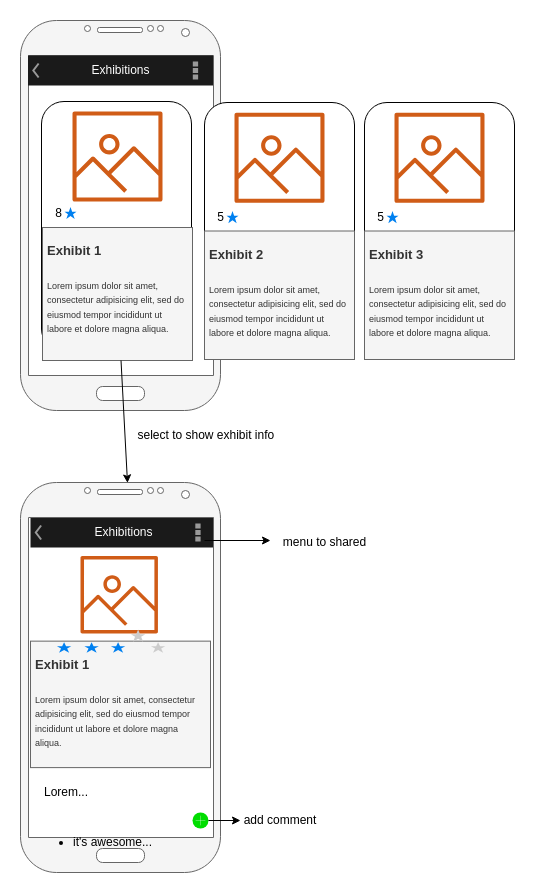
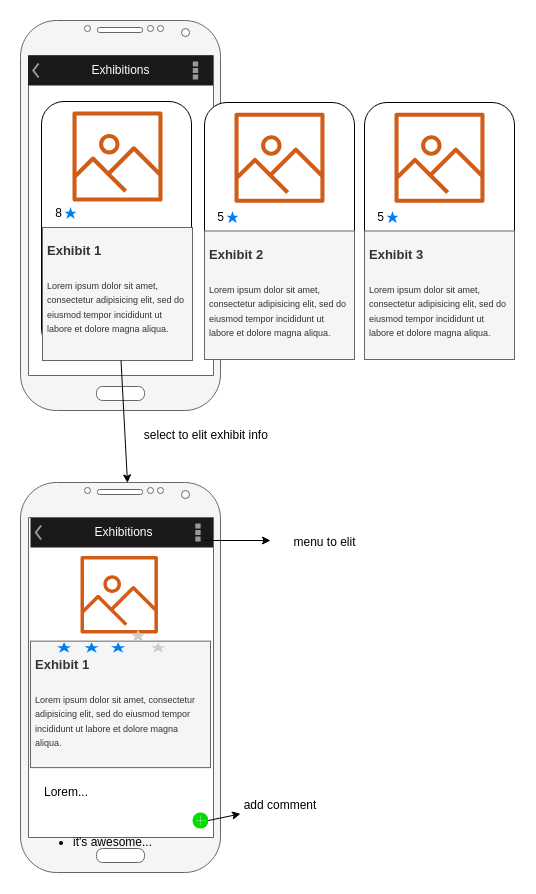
- <mxCell id="31" value="select to show exhibit info&amp;nbsp;" style="text;html=1;strokeColor=none;fillColor=none;align=center;verticalAlign=middle;whiteSpace=wrap;rounded=0;" vertex="1" parent="1"><mxGeometry x="130" y="425" width="155" height="20" as="geometry" /></mxCell>
+ <mxCell id="31" value="select to elit exhibit info&amp;nbsp;" style="text;html=1;strokeColor=none;fillColor=none;align=center;verticalAlign=middle;whiteSpace=wrap;rounded=0;" vertex="1" parent="1"><mxGeometry x="130" y="425" width="155" height="20" as="geometry" /></mxCell>
- <mxCell id="39" value="menu to shared" style="text;html=1;strokeColor=none;fillColor=none;align=center;verticalAlign=middle;whiteSpace=wrap;rounded=0;" vertex="1" parent="1"><mxGeometry x="279" y="532" width="91" height="20" as="geometry" /></mxCell>
+ <mxCell id="39" value="menu to elit" style="text;html=1;strokeColor=none;fillColor=none;align=center;verticalAlign=middle;whiteSpace=wrap;rounded=0;" vertex="1" parent="1"><mxGeometry x="279" y="532" width="91" height="20" as="geometry" /></mxCell>
- <mxCell id="29" value="add comment" style="text;html=1;strokeColor=none;fillColor=none;align=center;verticalAlign=middle;whiteSpace=wrap;rounded=0;" vertex="1" parent="1"><mxGeometry x="240" y="810" width="80" height="20" as="geometry" /></mxCell>
+ <mxCell id="29" value="add comment" style="text;html=1;strokeColor=none;fillColor=none;align=center;verticalAlign=middle;whiteSpace=wrap;rounded=0;" vertex="1" parent="1"><mxGeometry x="240" y="795" width="80" height="20" as="geometry" /></mxCell>
